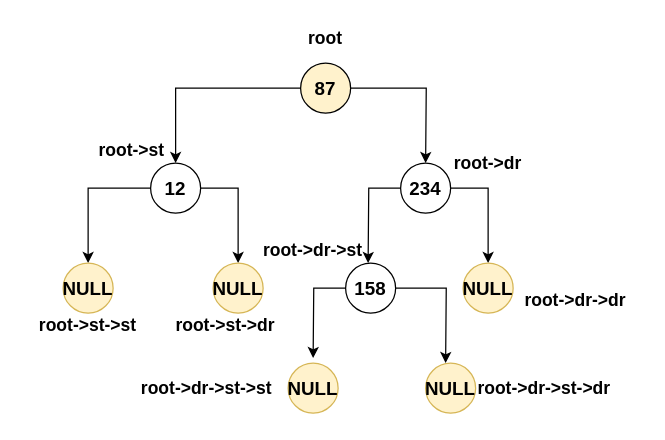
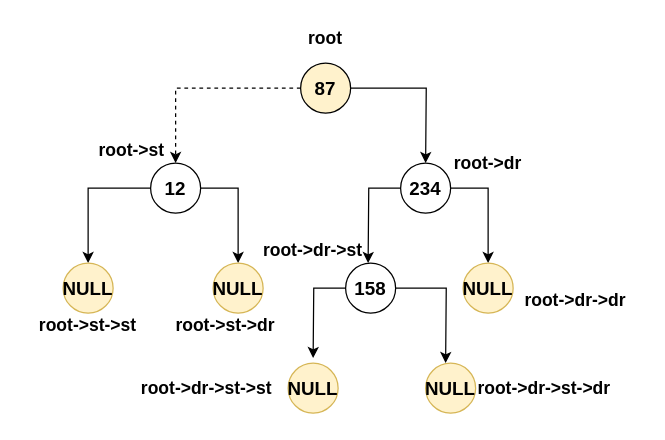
- <mxCell id="3" style="edgeStyle=orthogonalEdgeStyle;rounded=0;orthogonalLoop=1;jettySize=auto;html=1;entryX=0.5;entryY=0;entryDx=0;entryDy=0;" parent="1" source="4" target="11" edge="1"><mxGeometry relative="1" as="geometry" /></mxCell>
+ <mxCell id="3" style="edgeStyle=orthogonalEdgeStyle;rounded=0;orthogonalLoop=1;jettySize=auto;html=1;entryX=0.5;entryY=0;entryDx=0;entryDy=0;dashed=1;" parent="1" source="4" target="11" edge="1"><mxGeometry relative="1" as="geometry" /></mxCell>
